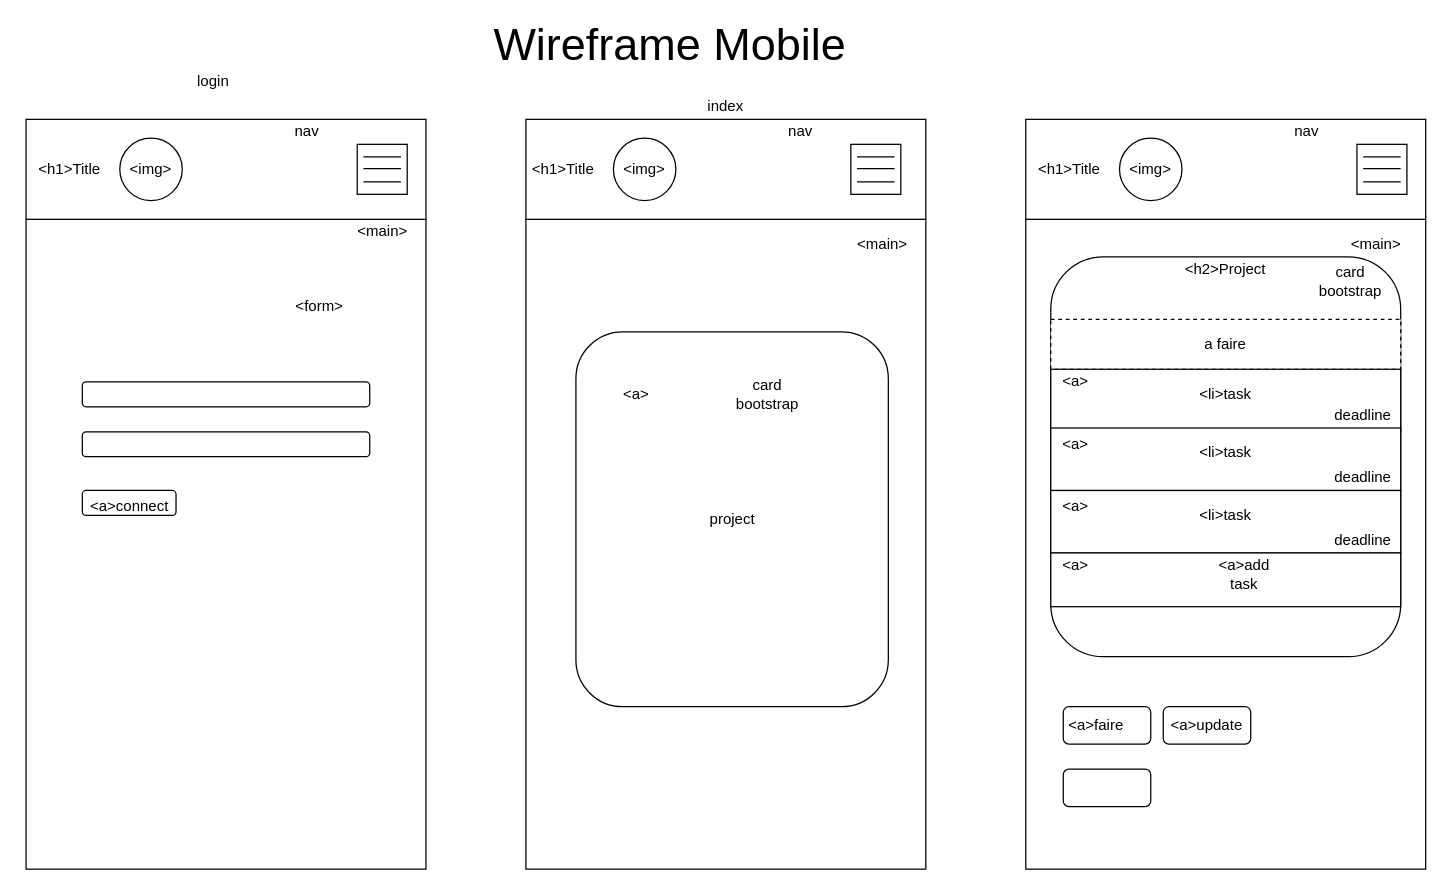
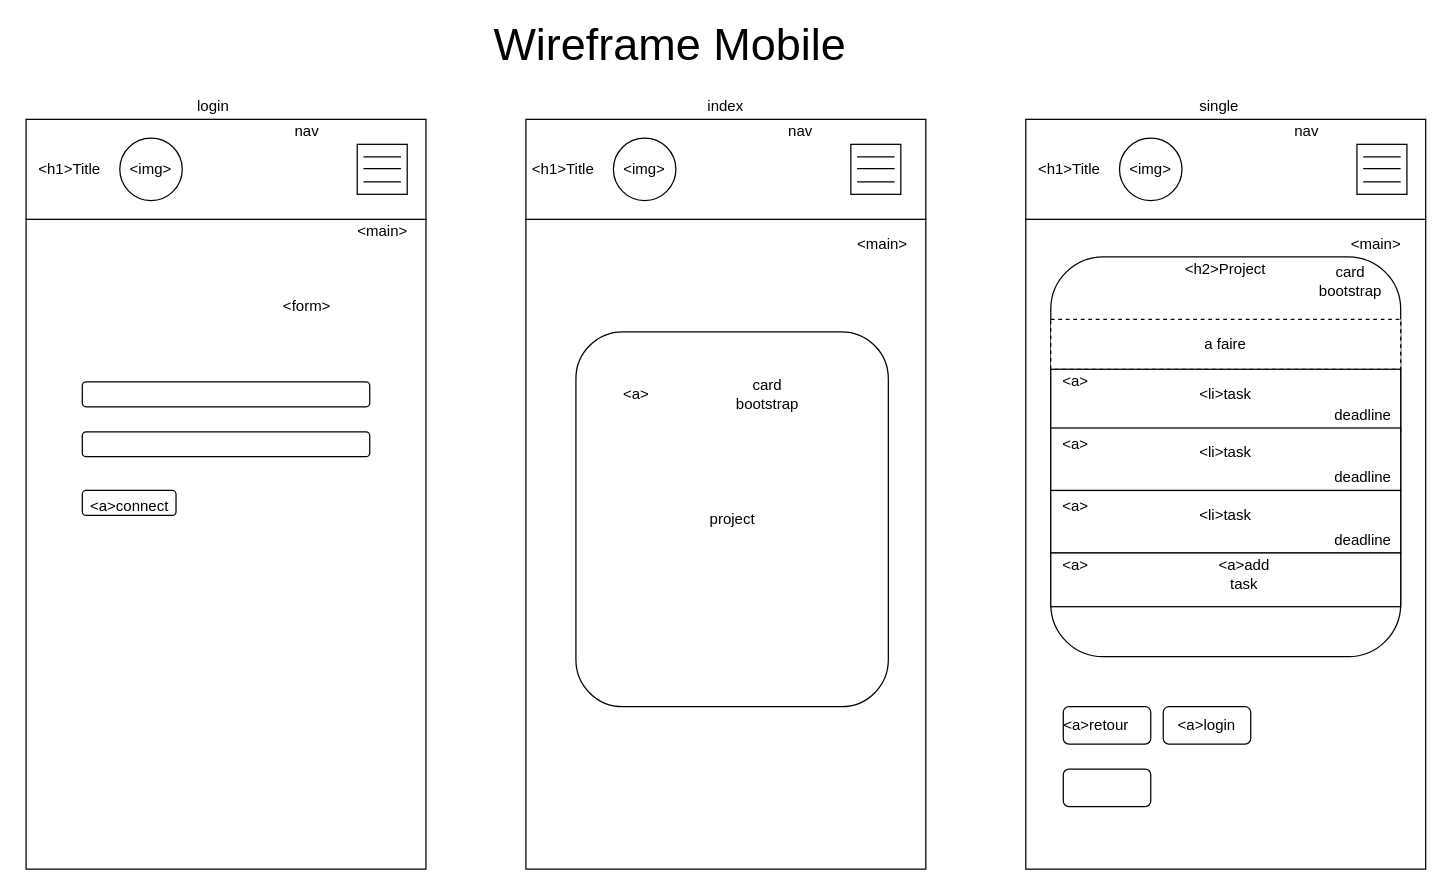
- <mxCell id="18" value="login" style="text;html=1;strokeColor=none;fillColor=none;align=center;verticalAlign=middle;whiteSpace=wrap;rounded=0;" parent="1" vertex="1"><mxGeometry x="150" y="55" width="40" height="20" as="geometry" /></mxCell>
+ <mxCell id="18" value="login" style="text;html=1;strokeColor=none;fillColor=none;align=center;verticalAlign=middle;whiteSpace=wrap;rounded=0;" parent="1" vertex="1"><mxGeometry x="150" y="75" width="40" height="20" as="geometry" /></mxCell>
+ <mxCell id="20" value="single" style="text;html=1;strokeColor=none;fillColor=none;align=center;verticalAlign=middle;whiteSpace=wrap;rounded=0;" parent="1" vertex="1"><mxGeometry x="955" y="75" width="40" height="20" as="geometry" /></mxCell>
- <mxCell id="36" value="&amp;lt;form&amp;gt;" style="text;html=1;strokeColor=none;fillColor=none;align=center;verticalAlign=middle;whiteSpace=wrap;rounded=0;" parent="1" vertex="1"><mxGeometry x="235" y="235" width="40" height="20" as="geometry" /></mxCell>
+ <mxCell id="36" value="&amp;lt;form&amp;gt;" style="text;html=1;strokeColor=none;fillColor=none;align=center;verticalAlign=middle;whiteSpace=wrap;rounded=0;" parent="1" vertex="1"><mxGeometry x="225" y="235" width="40" height="20" as="geometry" /></mxCell>
- <mxCell id="66" value="&amp;lt;a&amp;gt;faire" style="text;html=1;strokeColor=none;fillColor=none;align=center;verticalAlign=middle;whiteSpace=wrap;rounded=0;" parent="1" vertex="1"><mxGeometry x="850" y="570" width="52.5" height="20" as="geometry" /></mxCell>
+ <mxCell id="66" value="&amp;lt;a&amp;gt;retour" style="text;html=1;strokeColor=none;fillColor=none;align=center;verticalAlign=middle;whiteSpace=wrap;rounded=0;" parent="1" vertex="1"><mxGeometry x="850" y="570" width="52.5" height="20" as="geometry" /></mxCell>
- <mxCell id="25" value="&amp;lt;a&amp;gt;update" style="text;html=1;strokeColor=none;fillColor=none;align=center;verticalAlign=middle;whiteSpace=wrap;rounded=0;" parent="1" vertex="1"><mxGeometry x="945" y="570" width="40" height="20" as="geometry" /></mxCell>
+ <mxCell id="25" value="&amp;lt;a&amp;gt;login" style="text;html=1;strokeColor=none;fillColor=none;align=center;verticalAlign=middle;whiteSpace=wrap;rounded=0;" parent="1" vertex="1"><mxGeometry x="945" y="570" width="40" height="20" as="geometry" /></mxCell>
